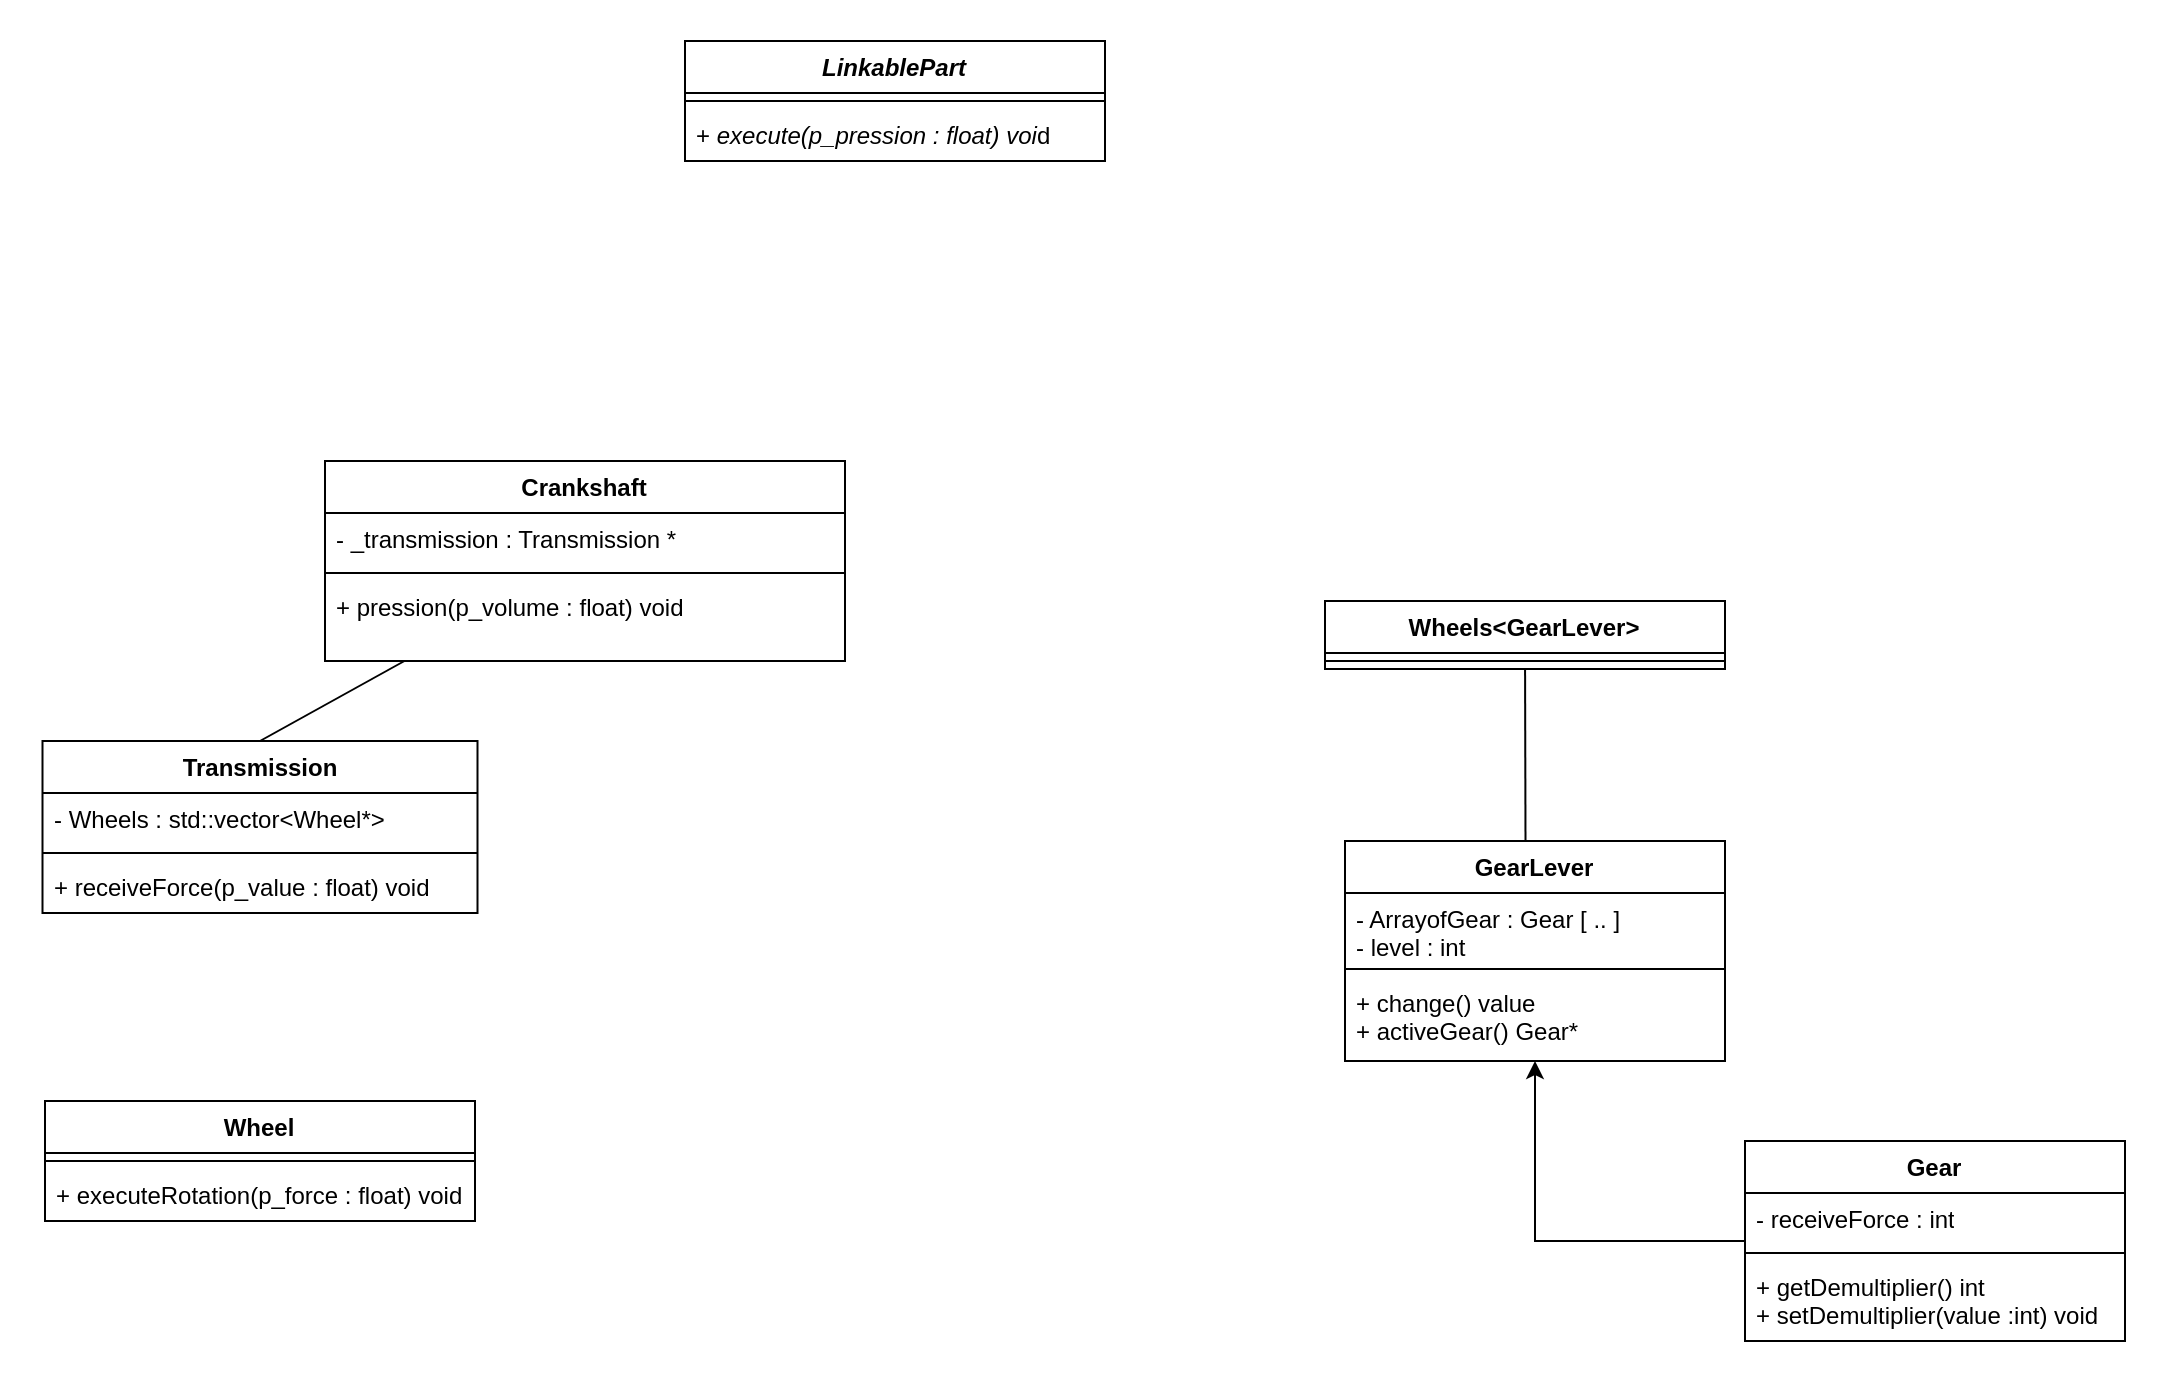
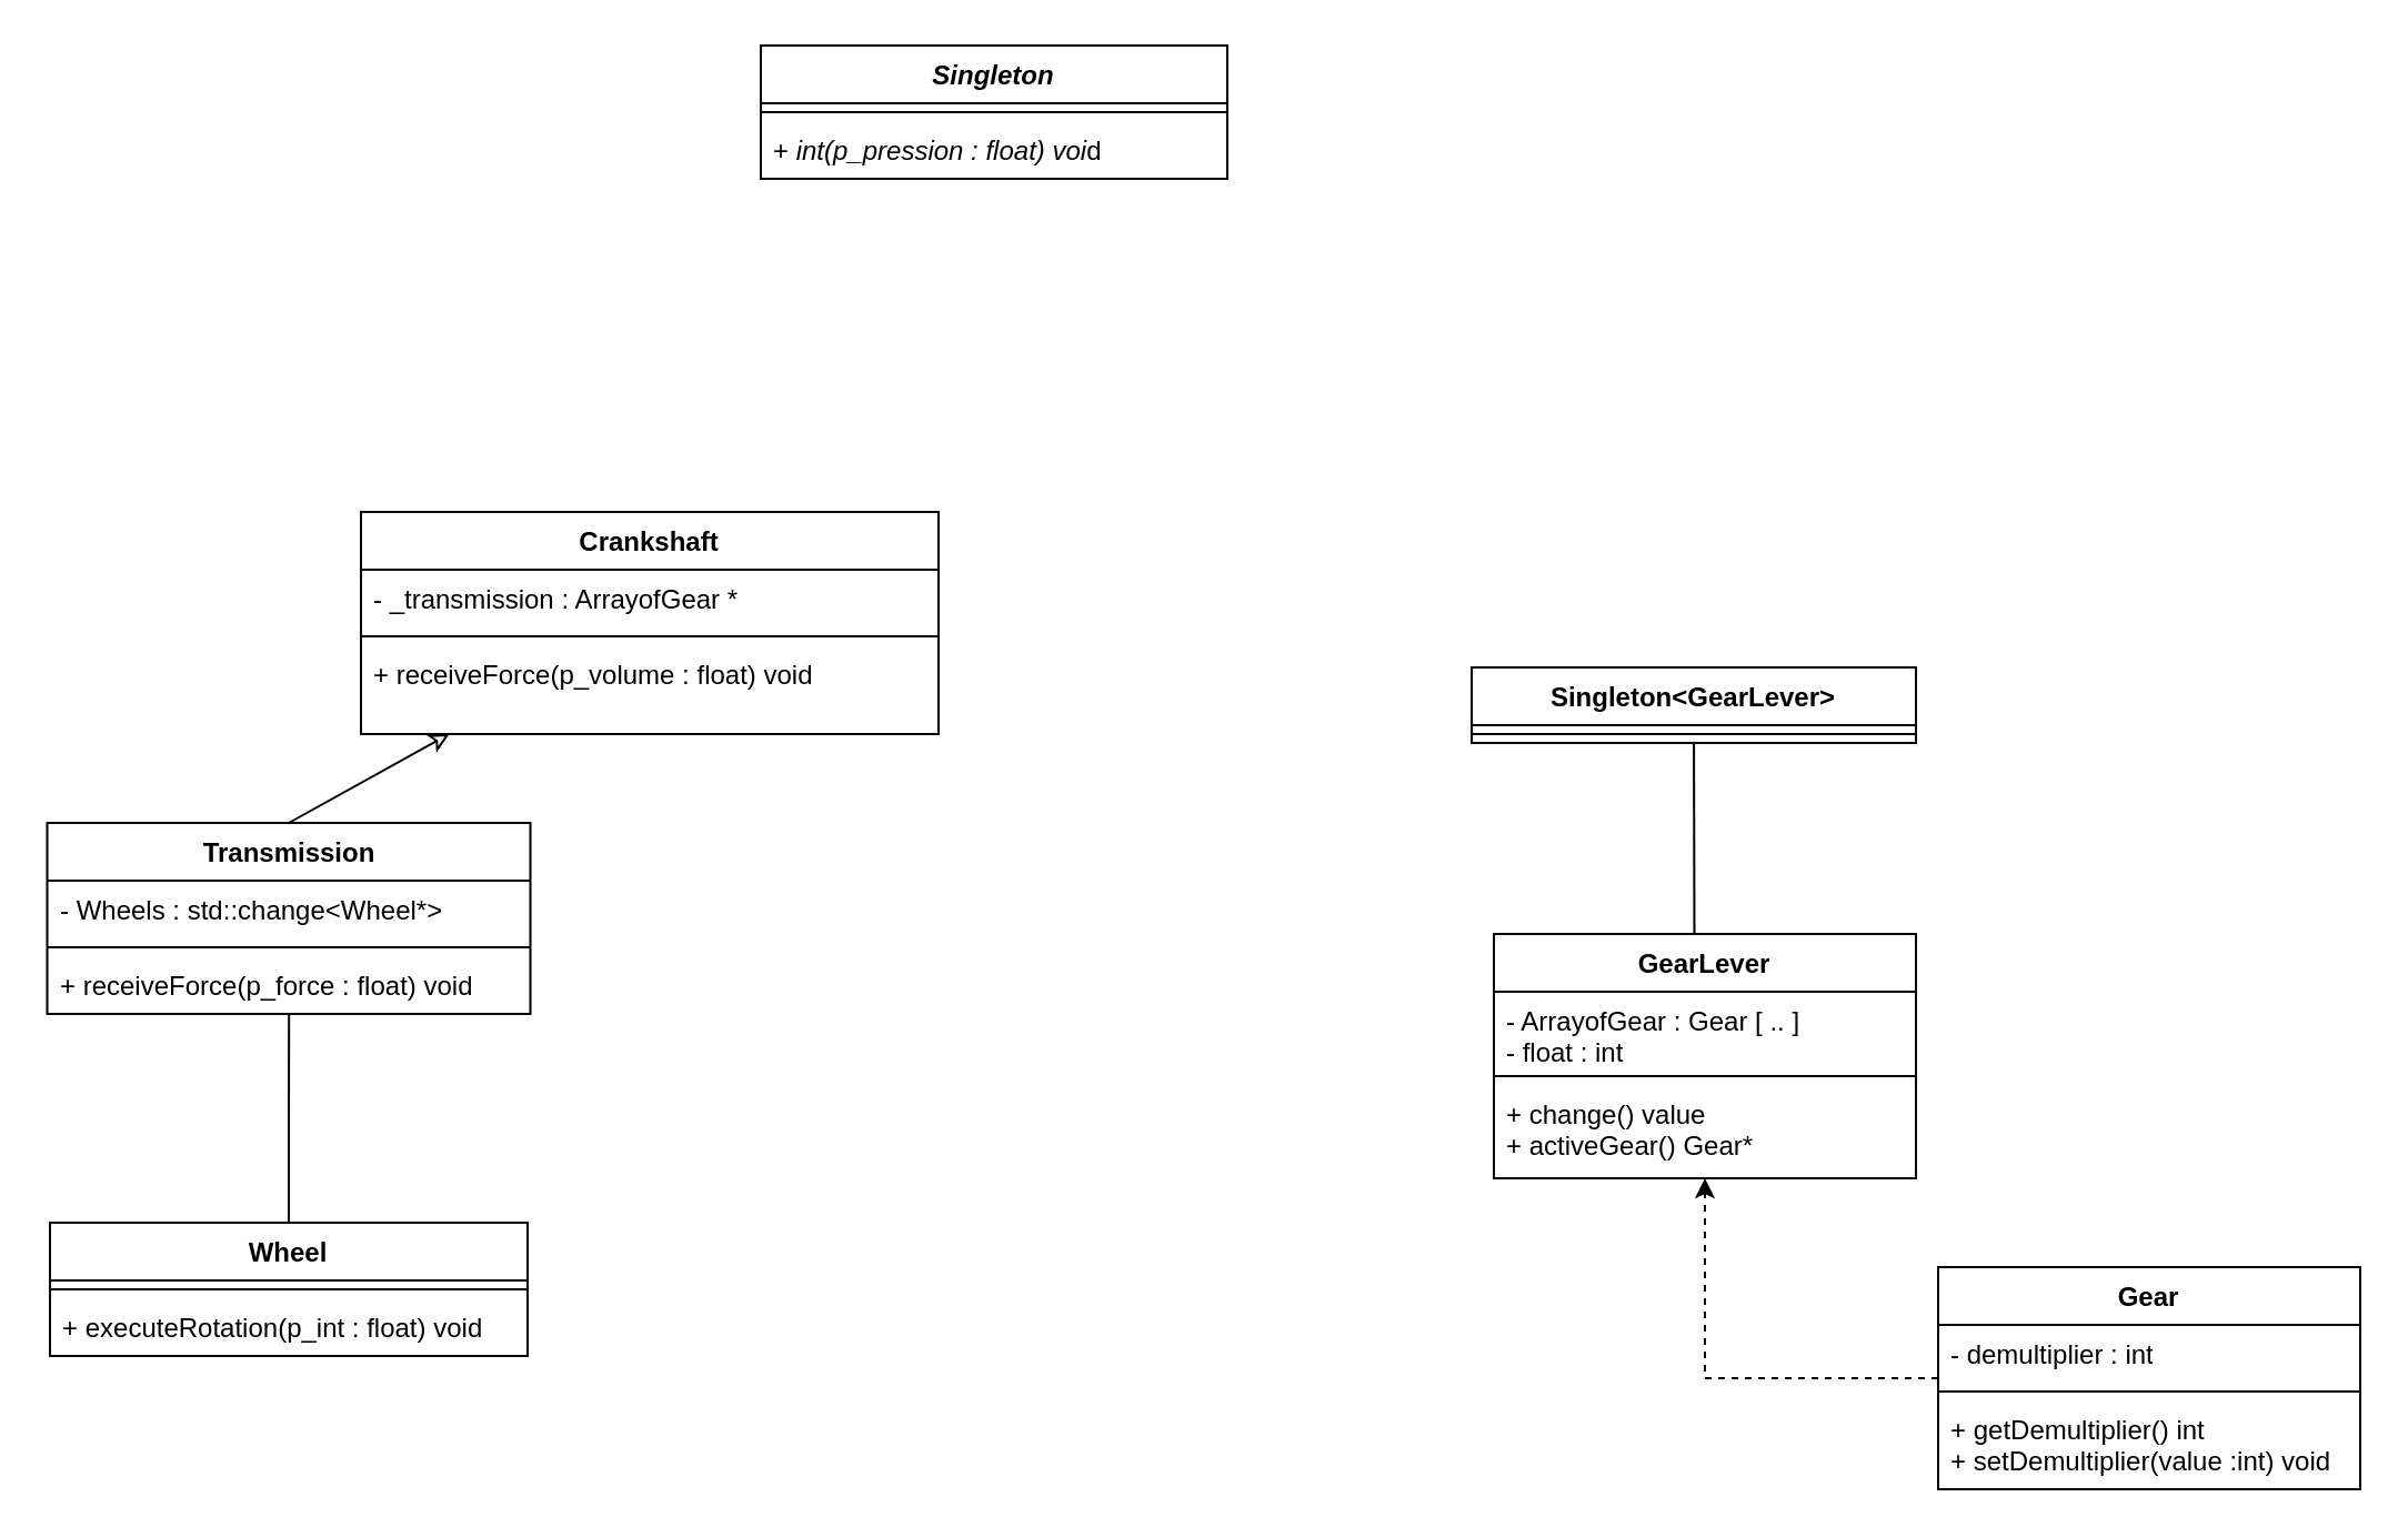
- <mxCell id="2" value="&lt;i&gt;&lt;b&gt;LinkablePart&lt;/b&gt;&lt;/i&gt;" style="swimlane;fontStyle=1;align=center;verticalAlign=top;childLayout=stackLayout;horizontal=1;startSize=26;horizontalStack=0;resizeParent=1;resizeParentMax=0;resizeLast=0;collapsible=1;marginBottom=0;whiteSpace=wrap;html=1;" parent="1" vertex="1"><mxGeometry x="342" y="20" width="210" height="60" as="geometry" /></mxCell>
+ <mxCell id="2" value="&lt;i&gt;&lt;b&gt;Singleton&lt;/b&gt;&lt;/i&gt;" style="swimlane;fontStyle=1;align=center;verticalAlign=top;childLayout=stackLayout;horizontal=1;startSize=26;horizontalStack=0;resizeParent=1;resizeParentMax=0;resizeLast=0;collapsible=1;marginBottom=0;whiteSpace=wrap;html=1;" parent="1" vertex="1"><mxGeometry x="342" y="20" width="210" height="60" as="geometry" /></mxCell>
- <mxCell id="4" value="&lt;font style=&quot;font-size: 12px;&quot;&gt;+ &lt;i&gt;execute(p_pression : float) voi&lt;/i&gt;d &lt;br&gt;&lt;/font&gt;" style="text;strokeColor=none;fillColor=none;align=left;verticalAlign=top;spacingLeft=4;spacingRight=4;overflow=hidden;rotatable=0;points=[[0,0.5],[1,0.5]];portConstraint=eastwest;whiteSpace=wrap;html=1;" parent="2" vertex="1"><mxGeometry y="34" width="210" height="26" as="geometry" /></mxCell>
+ <mxCell id="4" value="&lt;font style=&quot;font-size: 12px;&quot;&gt;+ &lt;i&gt;int(p_pression : float) voi&lt;/i&gt;d &lt;br&gt;&lt;/font&gt;" style="text;strokeColor=none;fillColor=none;align=left;verticalAlign=top;spacingLeft=4;spacingRight=4;overflow=hidden;rotatable=0;points=[[0,0.5],[1,0.5]];portConstraint=eastwest;whiteSpace=wrap;html=1;" parent="2" vertex="1"><mxGeometry y="34" width="210" height="26" as="geometry" /></mxCell>
- <mxCell id="27" value="- _transmission : Transmission * " style="text;strokeColor=none;fillColor=none;align=left;verticalAlign=top;spacingLeft=4;spacingRight=4;overflow=hidden;rotatable=0;points=[[0,0.5],[1,0.5]];portConstraint=eastwest;whiteSpace=wrap;html=1;" vertex="1" parent="26"><mxGeometry y="26" width="260" height="26" as="geometry" /></mxCell>
+ <mxCell id="27" value="- _transmission : ArrayofGear * " style="text;strokeColor=none;fillColor=none;align=left;verticalAlign=top;spacingLeft=4;spacingRight=4;overflow=hidden;rotatable=0;points=[[0,0.5],[1,0.5]];portConstraint=eastwest;whiteSpace=wrap;html=1;" vertex="1" parent="26"><mxGeometry y="26" width="260" height="26" as="geometry" /></mxCell>
- <mxCell id="29" value="+ pression(p_volume : float) void" style="text;strokeColor=none;fillColor=none;align=left;verticalAlign=top;spacingLeft=4;spacingRight=4;overflow=hidden;rotatable=0;points=[[0,0.5],[1,0.5]];portConstraint=eastwest;whiteSpace=wrap;html=1;" vertex="1" parent="26"><mxGeometry y="60" width="260" height="40" as="geometry" /></mxCell>
+ <mxCell id="29" value="+ receiveForce(p_volume : float) void" style="text;strokeColor=none;fillColor=none;align=left;verticalAlign=top;spacingLeft=4;spacingRight=4;overflow=hidden;rotatable=0;points=[[0,0.5],[1,0.5]];portConstraint=eastwest;whiteSpace=wrap;html=1;" vertex="1" parent="26"><mxGeometry y="60" width="260" height="40" as="geometry" /></mxCell>
- <mxCell id="18" value="Wheels&amp;lt;GearLever&amp;gt;" style="swimlane;fontStyle=1;align=center;verticalAlign=top;childLayout=stackLayout;horizontal=1;startSize=26;horizontalStack=0;resizeParent=1;resizeParentMax=0;resizeLast=0;collapsible=1;marginBottom=0;whiteSpace=wrap;html=1;" parent="1" vertex="1"><mxGeometry x="662" y="300" width="200" height="34" as="geometry" /></mxCell>
+ <mxCell id="18" value="Singleton&amp;lt;GearLever&amp;gt;" style="swimlane;fontStyle=1;align=center;verticalAlign=top;childLayout=stackLayout;horizontal=1;startSize=26;horizontalStack=0;resizeParent=1;resizeParentMax=0;resizeLast=0;collapsible=1;marginBottom=0;whiteSpace=wrap;html=1;" parent="1" vertex="1"><mxGeometry x="662" y="300" width="200" height="34" as="geometry" /></mxCell>
- <mxCell id="21" style="rounded=0;orthogonalLoop=1;jettySize=auto;html=1;exitX=0.5;exitY=0;exitDx=0;exitDy=0;strokeColor=default;endArrow=none;endFill=0;" edge="1" parent="1" source="22" target="26"><mxGeometry relative="1" as="geometry" /></mxCell>
+ <mxCell id="21" style="rounded=0;orthogonalLoop=1;jettySize=auto;html=1;exitX=0.5;exitY=0;exitDx=0;exitDy=0;strokeColor=default;endArrow=classic;endFill=0;" edge="1" parent="1" source="22" target="26"><mxGeometry relative="1" as="geometry" /></mxCell>
- <mxCell id="23" value="- Wheels : std::vector&amp;lt;Wheel*&amp;gt;" style="text;strokeColor=none;fillColor=none;align=left;verticalAlign=top;spacingLeft=4;spacingRight=4;overflow=hidden;rotatable=0;points=[[0,0.5],[1,0.5]];portConstraint=eastwest;whiteSpace=wrap;html=1;" vertex="1" parent="22"><mxGeometry y="26" width="217.5" height="26" as="geometry" /></mxCell>
+ <mxCell id="23" value="- Wheels : std::change&amp;lt;Wheel*&amp;gt;" style="text;strokeColor=none;fillColor=none;align=left;verticalAlign=top;spacingLeft=4;spacingRight=4;overflow=hidden;rotatable=0;points=[[0,0.5],[1,0.5]];portConstraint=eastwest;whiteSpace=wrap;html=1;" vertex="1" parent="22"><mxGeometry y="26" width="217.5" height="26" as="geometry" /></mxCell>
- <mxCell id="25" value="+ receiveForce(p_value : float) void" style="text;strokeColor=none;fillColor=none;align=left;verticalAlign=top;spacingLeft=4;spacingRight=4;overflow=hidden;rotatable=0;points=[[0,0.5],[1,0.5]];portConstraint=eastwest;whiteSpace=wrap;html=1;" vertex="1" parent="22"><mxGeometry y="60" width="217.5" height="26" as="geometry" /></mxCell>
+ <mxCell id="25" value="+ receiveForce(p_force : float) void" style="text;strokeColor=none;fillColor=none;align=left;verticalAlign=top;spacingLeft=4;spacingRight=4;overflow=hidden;rotatable=0;points=[[0,0.5],[1,0.5]];portConstraint=eastwest;whiteSpace=wrap;html=1;" vertex="1" parent="22"><mxGeometry y="60" width="217.5" height="26" as="geometry" /></mxCell>
- <mxCell id="15" value="&lt;div&gt;- ArrayofGear : Gear [ .. ]&lt;/div&gt;&lt;div&gt;- level : int &lt;br&gt;&lt;/div&gt;" style="text;strokeColor=none;fillColor=none;align=left;verticalAlign=top;spacingLeft=4;spacingRight=4;overflow=hidden;rotatable=0;points=[[0,0.5],[1,0.5]];portConstraint=eastwest;whiteSpace=wrap;html=1;" parent="14" vertex="1"><mxGeometry y="26" width="190" height="34" as="geometry" /></mxCell>
+ <mxCell id="15" value="&lt;div&gt;- ArrayofGear : Gear [ .. ]&lt;/div&gt;&lt;div&gt;- float : int &lt;br&gt;&lt;/div&gt;" style="text;strokeColor=none;fillColor=none;align=left;verticalAlign=top;spacingLeft=4;spacingRight=4;overflow=hidden;rotatable=0;points=[[0,0.5],[1,0.5]];portConstraint=eastwest;whiteSpace=wrap;html=1;" parent="14" vertex="1"><mxGeometry y="26" width="190" height="34" as="geometry" /></mxCell>
+ <mxCell id="5" style="edgeStyle=orthogonalEdgeStyle;rounded=0;orthogonalLoop=1;jettySize=auto;html=1;exitX=0.5;exitY=0;exitDx=0;exitDy=0;endArrow=none;endFill=0;" edge="1" parent="1" source="6" target="22"><mxGeometry relative="1" as="geometry" /></mxCell>
- <mxCell id="8" value="+ executeRotation(p_force : float) void" style="text;strokeColor=none;fillColor=none;align=left;verticalAlign=top;spacingLeft=4;spacingRight=4;overflow=hidden;rotatable=0;points=[[0,0.5],[1,0.5]];portConstraint=eastwest;whiteSpace=wrap;html=1;" parent="6" vertex="1"><mxGeometry y="34" width="215" height="26" as="geometry" /></mxCell>
+ <mxCell id="8" value="+ executeRotation(p_int : float) void" style="text;strokeColor=none;fillColor=none;align=left;verticalAlign=top;spacingLeft=4;spacingRight=4;overflow=hidden;rotatable=0;points=[[0,0.5],[1,0.5]];portConstraint=eastwest;whiteSpace=wrap;html=1;" parent="6" vertex="1"><mxGeometry y="34" width="215" height="26" as="geometry" /></mxCell>
- <mxCell id="11" value="- receiveForce : int" style="text;strokeColor=none;fillColor=none;align=left;verticalAlign=top;spacingLeft=4;spacingRight=4;overflow=hidden;rotatable=0;points=[[0,0.5],[1,0.5]];portConstraint=eastwest;whiteSpace=wrap;html=1;" parent="10" vertex="1"><mxGeometry y="26" width="190" height="26" as="geometry" /></mxCell>
+ <mxCell id="11" value="- demultiplier : int" style="text;strokeColor=none;fillColor=none;align=left;verticalAlign=top;spacingLeft=4;spacingRight=4;overflow=hidden;rotatable=0;points=[[0,0.5],[1,0.5]];portConstraint=eastwest;whiteSpace=wrap;html=1;" parent="10" vertex="1"><mxGeometry y="26" width="190" height="26" as="geometry" /></mxCell>
- <mxCell id="9" style="edgeStyle=orthogonalEdgeStyle;rounded=0;orthogonalLoop=1;jettySize=auto;html=1;" edge="1" parent="1" source="10" target="14"><mxGeometry relative="1" as="geometry" /></mxCell>
+ <mxCell id="9" style="edgeStyle=orthogonalEdgeStyle;rounded=0;orthogonalLoop=1;jettySize=auto;html=1;dashed=1;" edge="1" parent="1" source="10" target="14"><mxGeometry relative="1" as="geometry" /></mxCell>
